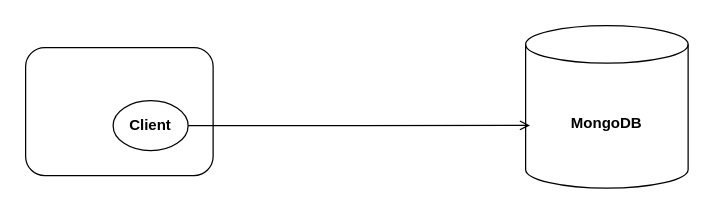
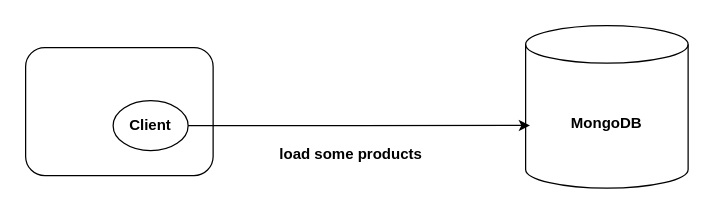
- <mxCell id="5" style="edgeStyle=orthogonalEdgeStyle;rounded=0;orthogonalLoop=1;jettySize=auto;html=1;entryX=0.027;entryY=0.614;entryDx=0;entryDy=0;entryPerimeter=0;endArrow=open;" edge="1" parent="1" source="4" target="2"><mxGeometry relative="1" as="geometry" /></mxCell>
+ <mxCell id="5" style="edgeStyle=orthogonalEdgeStyle;rounded=0;orthogonalLoop=1;jettySize=auto;html=1;entryX=0.027;entryY=0.614;entryDx=0;entryDy=0;entryPerimeter=0;" edge="1" parent="1" source="4" target="2"><mxGeometry relative="1" as="geometry" /></mxCell>
+ <mxCell id="6" value="&lt;b&gt;load some products&lt;/b&gt;" style="text;html=1;align=center;verticalAlign=middle;resizable=0;points=[];autosize=1;strokeColor=none;fillColor=none;" vertex="1" parent="1"><mxGeometry x="210" y="108" width="140" height="30" as="geometry" /></mxCell>
